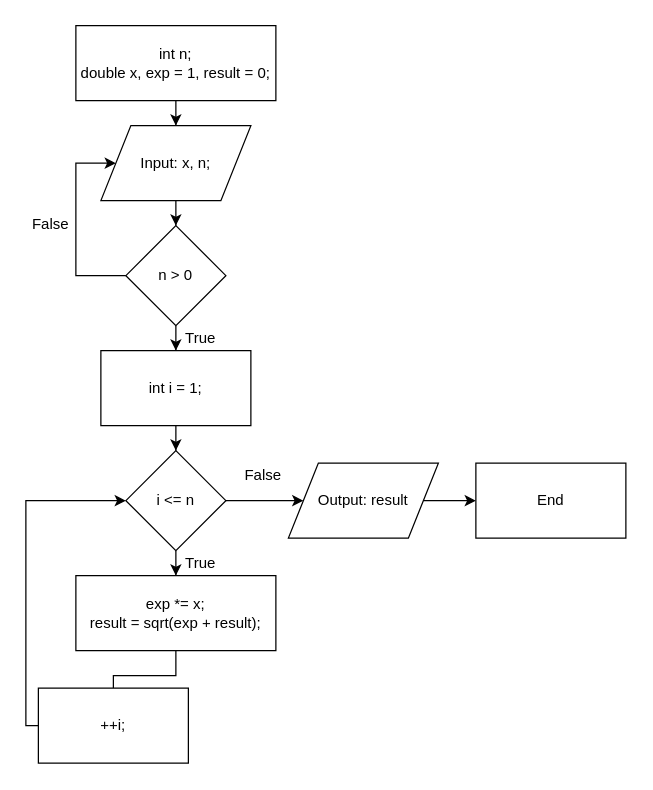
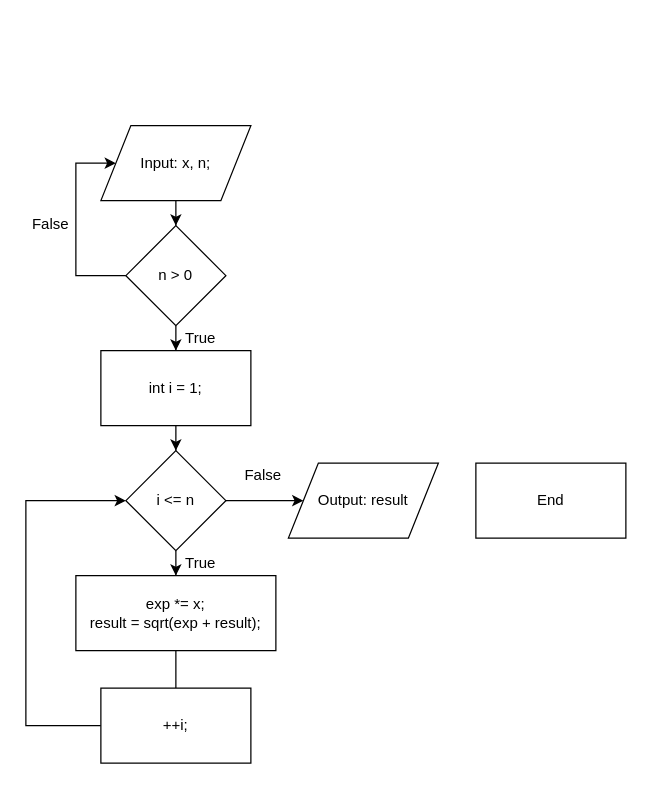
- <mxCell id="3" value="int n;&lt;br&gt;double x, exp = 1, result = 0;" style="rounded=0;whiteSpace=wrap;html=1;" vertex="1" parent="1"><mxGeometry y="20" width="160" height="60" as="geometry" x="60" /></mxCell>
- <mxCell id="2" value="" style="edgeStyle=orthogonalEdgeStyle;rounded=0;orthogonalLoop=1;jettySize=auto;html=1;" edge="1" parent="1" source="3" target="5"><mxGeometry relative="1" as="geometry" /></mxCell>
- <mxCell id="18" value="" style="edgeStyle=orthogonalEdgeStyle;rounded=0;orthogonalLoop=1;jettySize=auto;html=1;" edge="1" parent="1" source="19" target="20"><mxGeometry relative="1" as="geometry" /></mxCell>
- <mxCell id="17" value="++i;" style="rounded=0;whiteSpace=wrap;html=1;" vertex="1" parent="1"><mxGeometry x="30" y="550" width="120" height="60" as="geometry" /></mxCell>
+ <mxCell id="17" value="++i;" style="rounded=0;whiteSpace=wrap;html=1;" vertex="1" parent="1"><mxGeometry x="80" y="550" width="120" height="60" as="geometry" /></mxCell>
